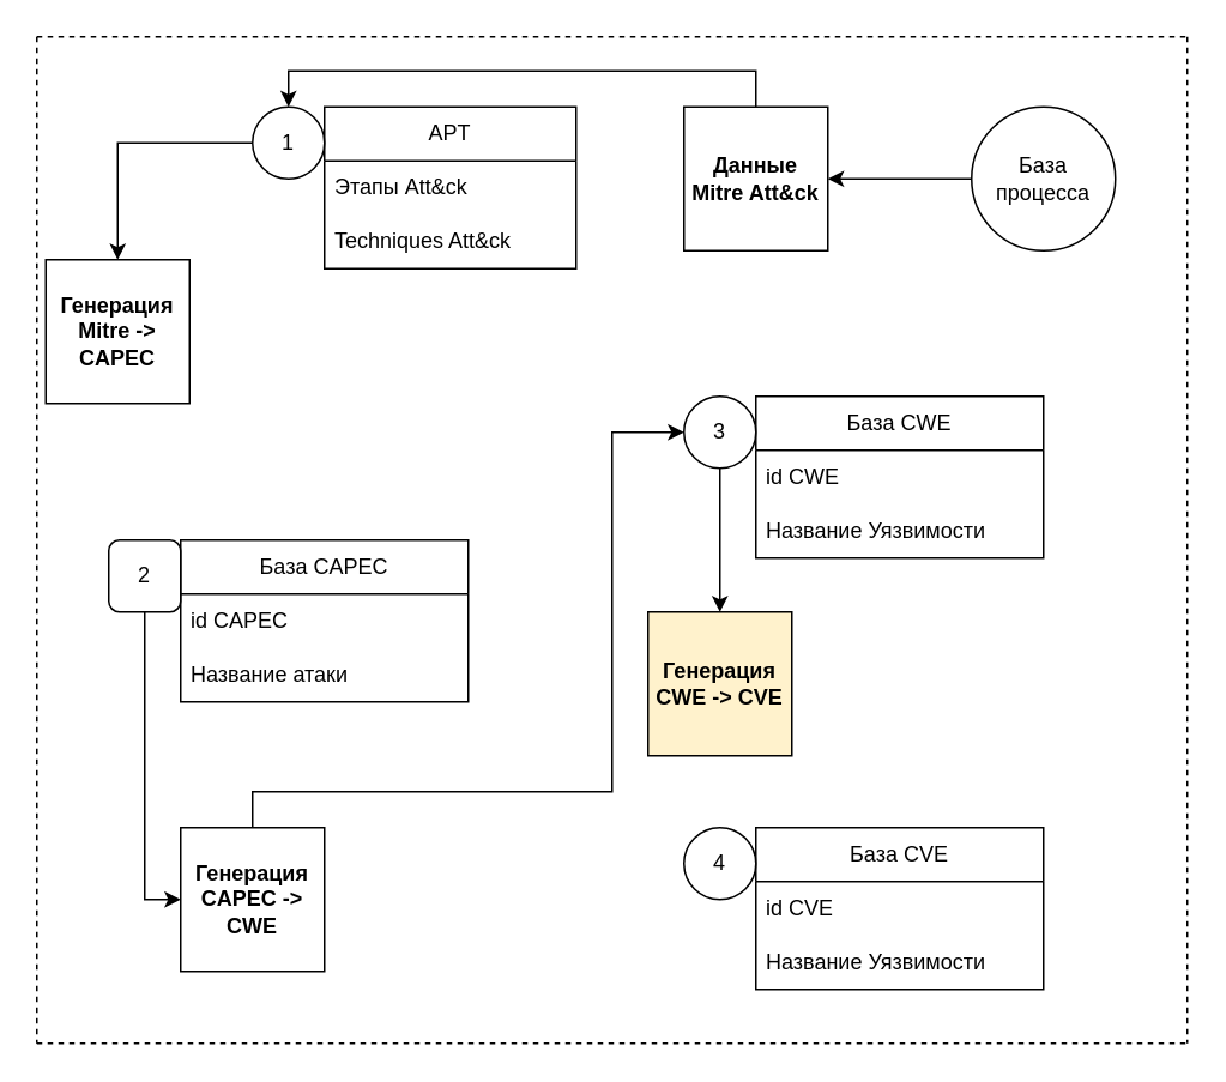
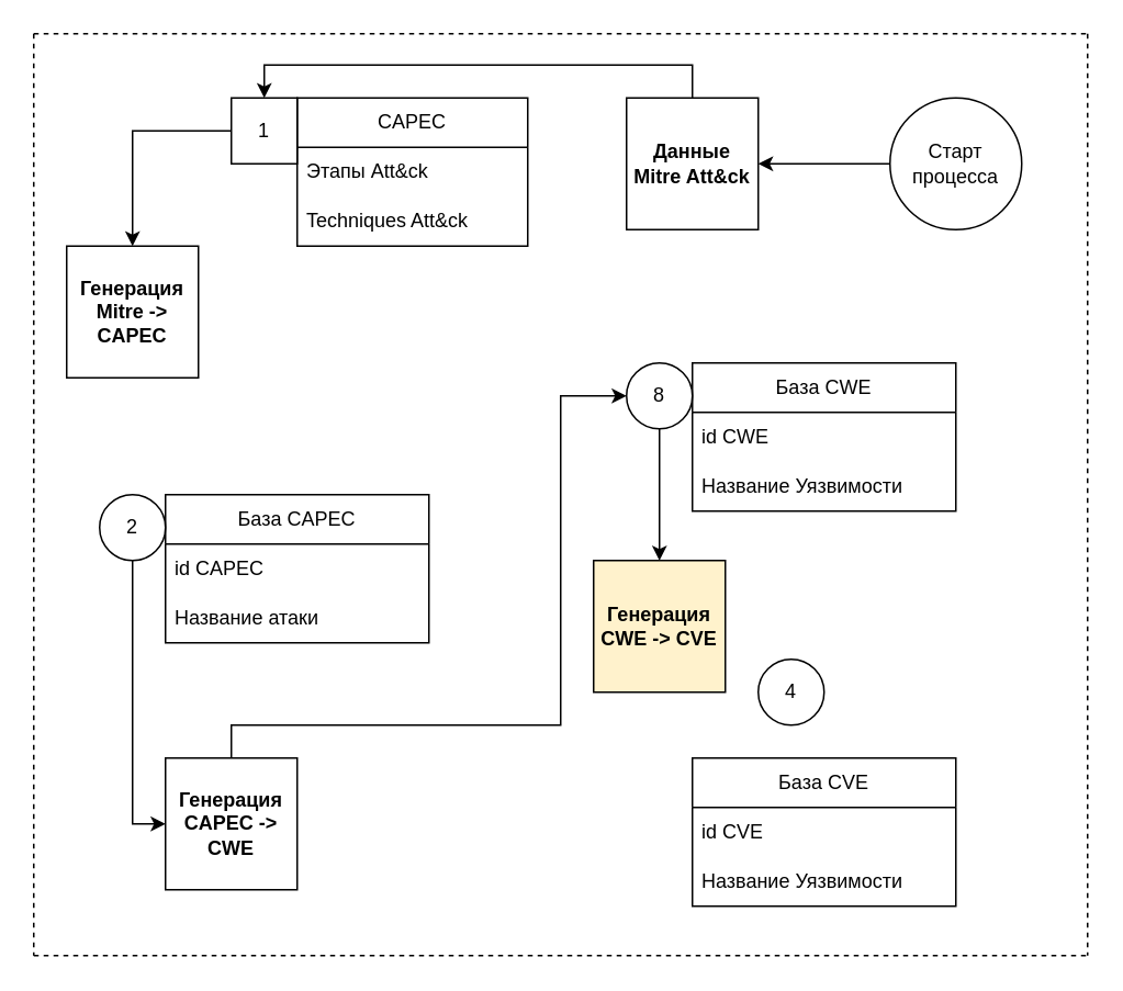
- <mxCell id="11" value="APT" style="swimlane;fontStyle=0;childLayout=stackLayout;horizontal=1;startSize=30;horizontalStack=0;resizeParent=1;resizeParentMax=0;resizeLast=0;collapsible=1;marginBottom=0;whiteSpace=wrap;html=1;" parent="1" vertex="1"><mxGeometry x="180" y="59" width="140" height="90" as="geometry"><mxRectangle x="280" y="199" width="60" height="30" as="alternateBounds" /></mxGeometry></mxCell>
+ <mxCell id="11" value="CAPEC" style="swimlane;fontStyle=0;childLayout=stackLayout;horizontal=1;startSize=30;horizontalStack=0;resizeParent=1;resizeParentMax=0;resizeLast=0;collapsible=1;marginBottom=0;whiteSpace=wrap;html=1;" parent="1" vertex="1"><mxGeometry x="180" y="59" width="140" height="90" as="geometry"><mxRectangle x="280" y="199" width="60" height="30" as="alternateBounds" /></mxGeometry></mxCell>
- <mxCell id="17" value="1" style="ellipse;whiteSpace=wrap;html=1;aspect=fixed;" parent="1" vertex="1"><mxGeometry x="140" y="59" width="40" height="40" as="geometry" /></mxCell>
+ <mxCell id="17" value="1" style="whiteSpace=wrap;html=1;aspect=fixed;rounded=0;" parent="1" vertex="1"><mxGeometry x="140" y="59" width="40" height="40" as="geometry" /></mxCell>
- <mxCell id="32" value="База&lt;div&gt;процесса&lt;/div&gt;" style="ellipse;whiteSpace=wrap;html=1;aspect=fixed;" vertex="1" parent="1"><mxGeometry x="540" y="59" width="80" height="80" as="geometry" /></mxCell>
+ <mxCell id="32" value="Старт&lt;div&gt;процесса&lt;/div&gt;" style="ellipse;whiteSpace=wrap;html=1;aspect=fixed;" vertex="1" parent="1"><mxGeometry x="540" y="59" width="80" height="80" as="geometry" /></mxCell>
- <mxCell id="14" value="&lt;b&gt;Генерация Mitre -&amp;gt; CAPEC&lt;/b&gt;" style="whiteSpace=wrap;html=1;aspect=fixed;" parent="1" vertex="1"><mxGeometry x="25" y="144" width="80" height="80" as="geometry" /></mxCell>
+ <mxCell id="14" value="&lt;b&gt;Генерация Mitre -&amp;gt; CAPEC&lt;/b&gt;" style="whiteSpace=wrap;html=1;aspect=fixed;" parent="1" vertex="1"><mxGeometry x="40" y="149" width="80" height="80" as="geometry" /></mxCell>
- <mxCell id="27" value="3" style="ellipse;whiteSpace=wrap;html=1;aspect=fixed;" parent="1" vertex="1"><mxGeometry x="380" y="220" width="40" height="40" as="geometry" /></mxCell>
+ <mxCell id="27" value="8" style="ellipse;whiteSpace=wrap;html=1;aspect=fixed;" parent="1" vertex="1"><mxGeometry x="380" y="220" width="40" height="40" as="geometry" /></mxCell>
- <mxCell id="22" value="2" style="whiteSpace=wrap;html=1;aspect=fixed;rounded=1;" parent="1" vertex="1"><mxGeometry x="60" y="300" width="40" height="40" as="geometry" /></mxCell>
+ <mxCell id="22" value="2" style="ellipse;whiteSpace=wrap;html=1;aspect=fixed;" parent="1" vertex="1"><mxGeometry x="60" y="300" width="40" height="40" as="geometry" /></mxCell>
- <mxCell id="28" value="4" style="ellipse;whiteSpace=wrap;html=1;aspect=fixed;" parent="1" vertex="1"><mxGeometry x="380" y="460" width="40" height="40" as="geometry" /></mxCell>
+ <mxCell id="28" value="4" style="ellipse;whiteSpace=wrap;html=1;aspect=fixed;" parent="1" vertex="1"><mxGeometry x="460" y="400" width="40" height="40" as="geometry" /></mxCell>
